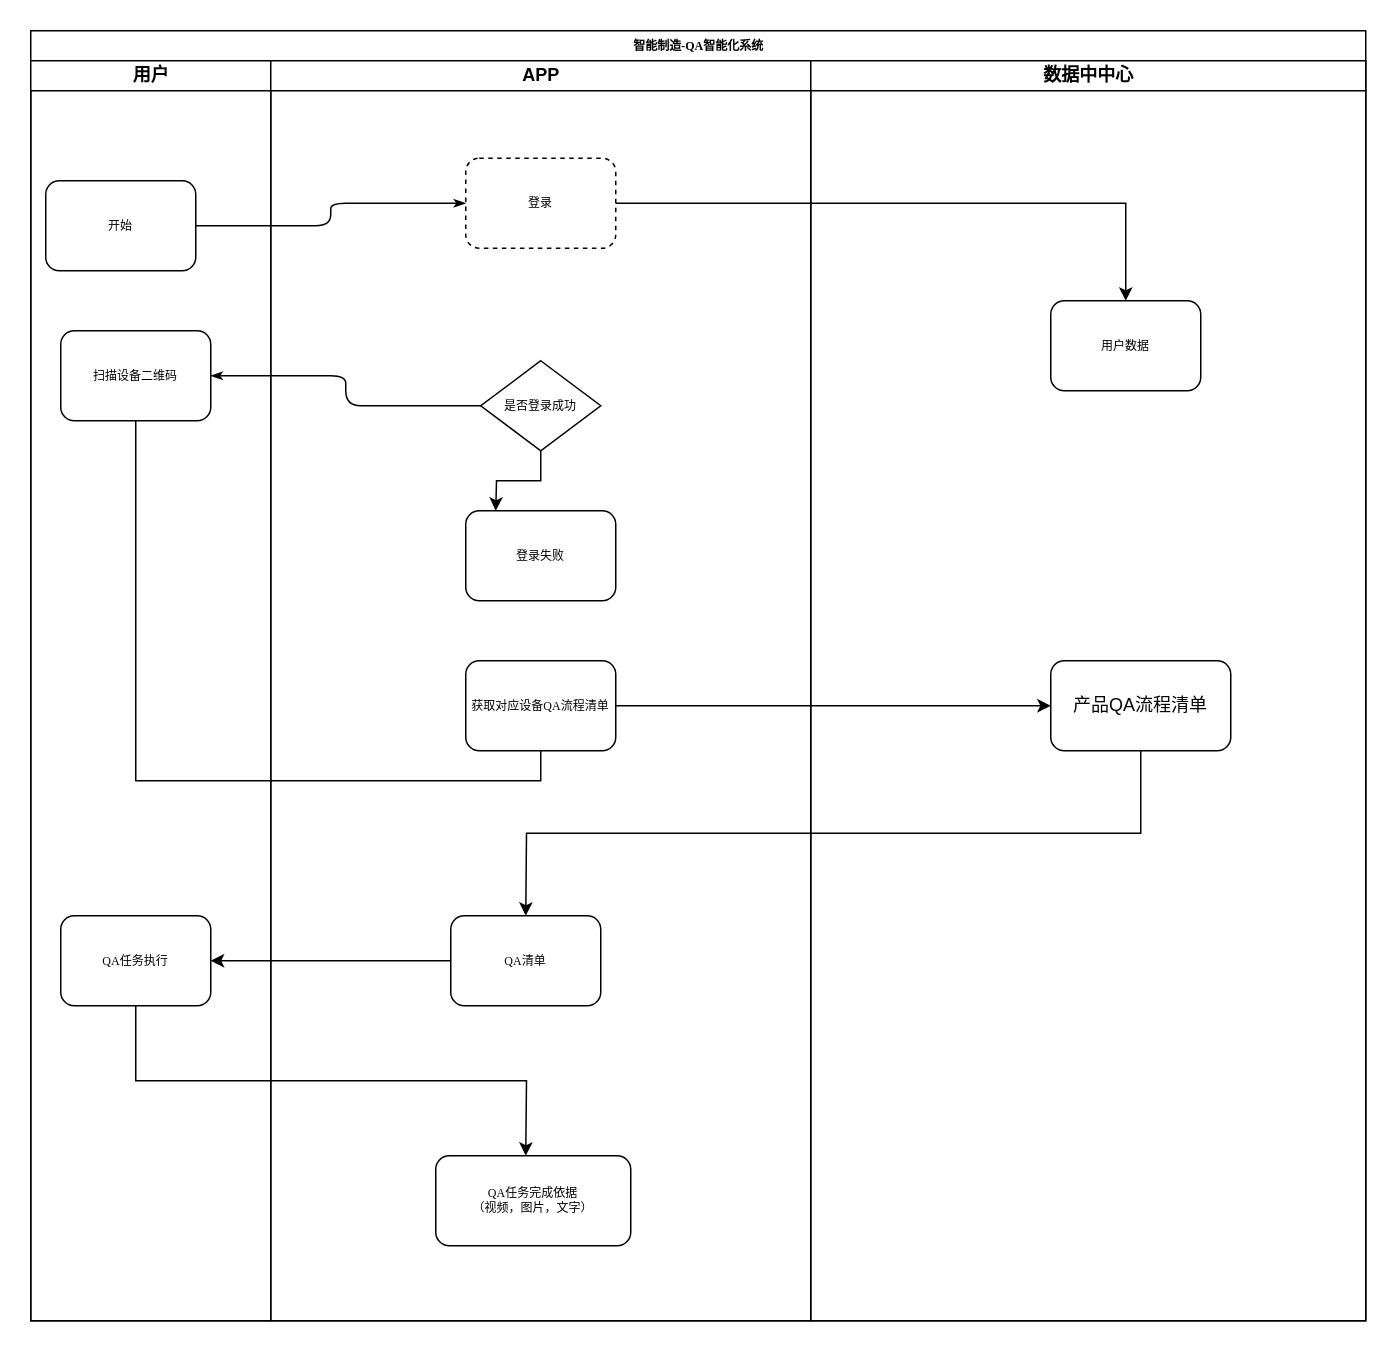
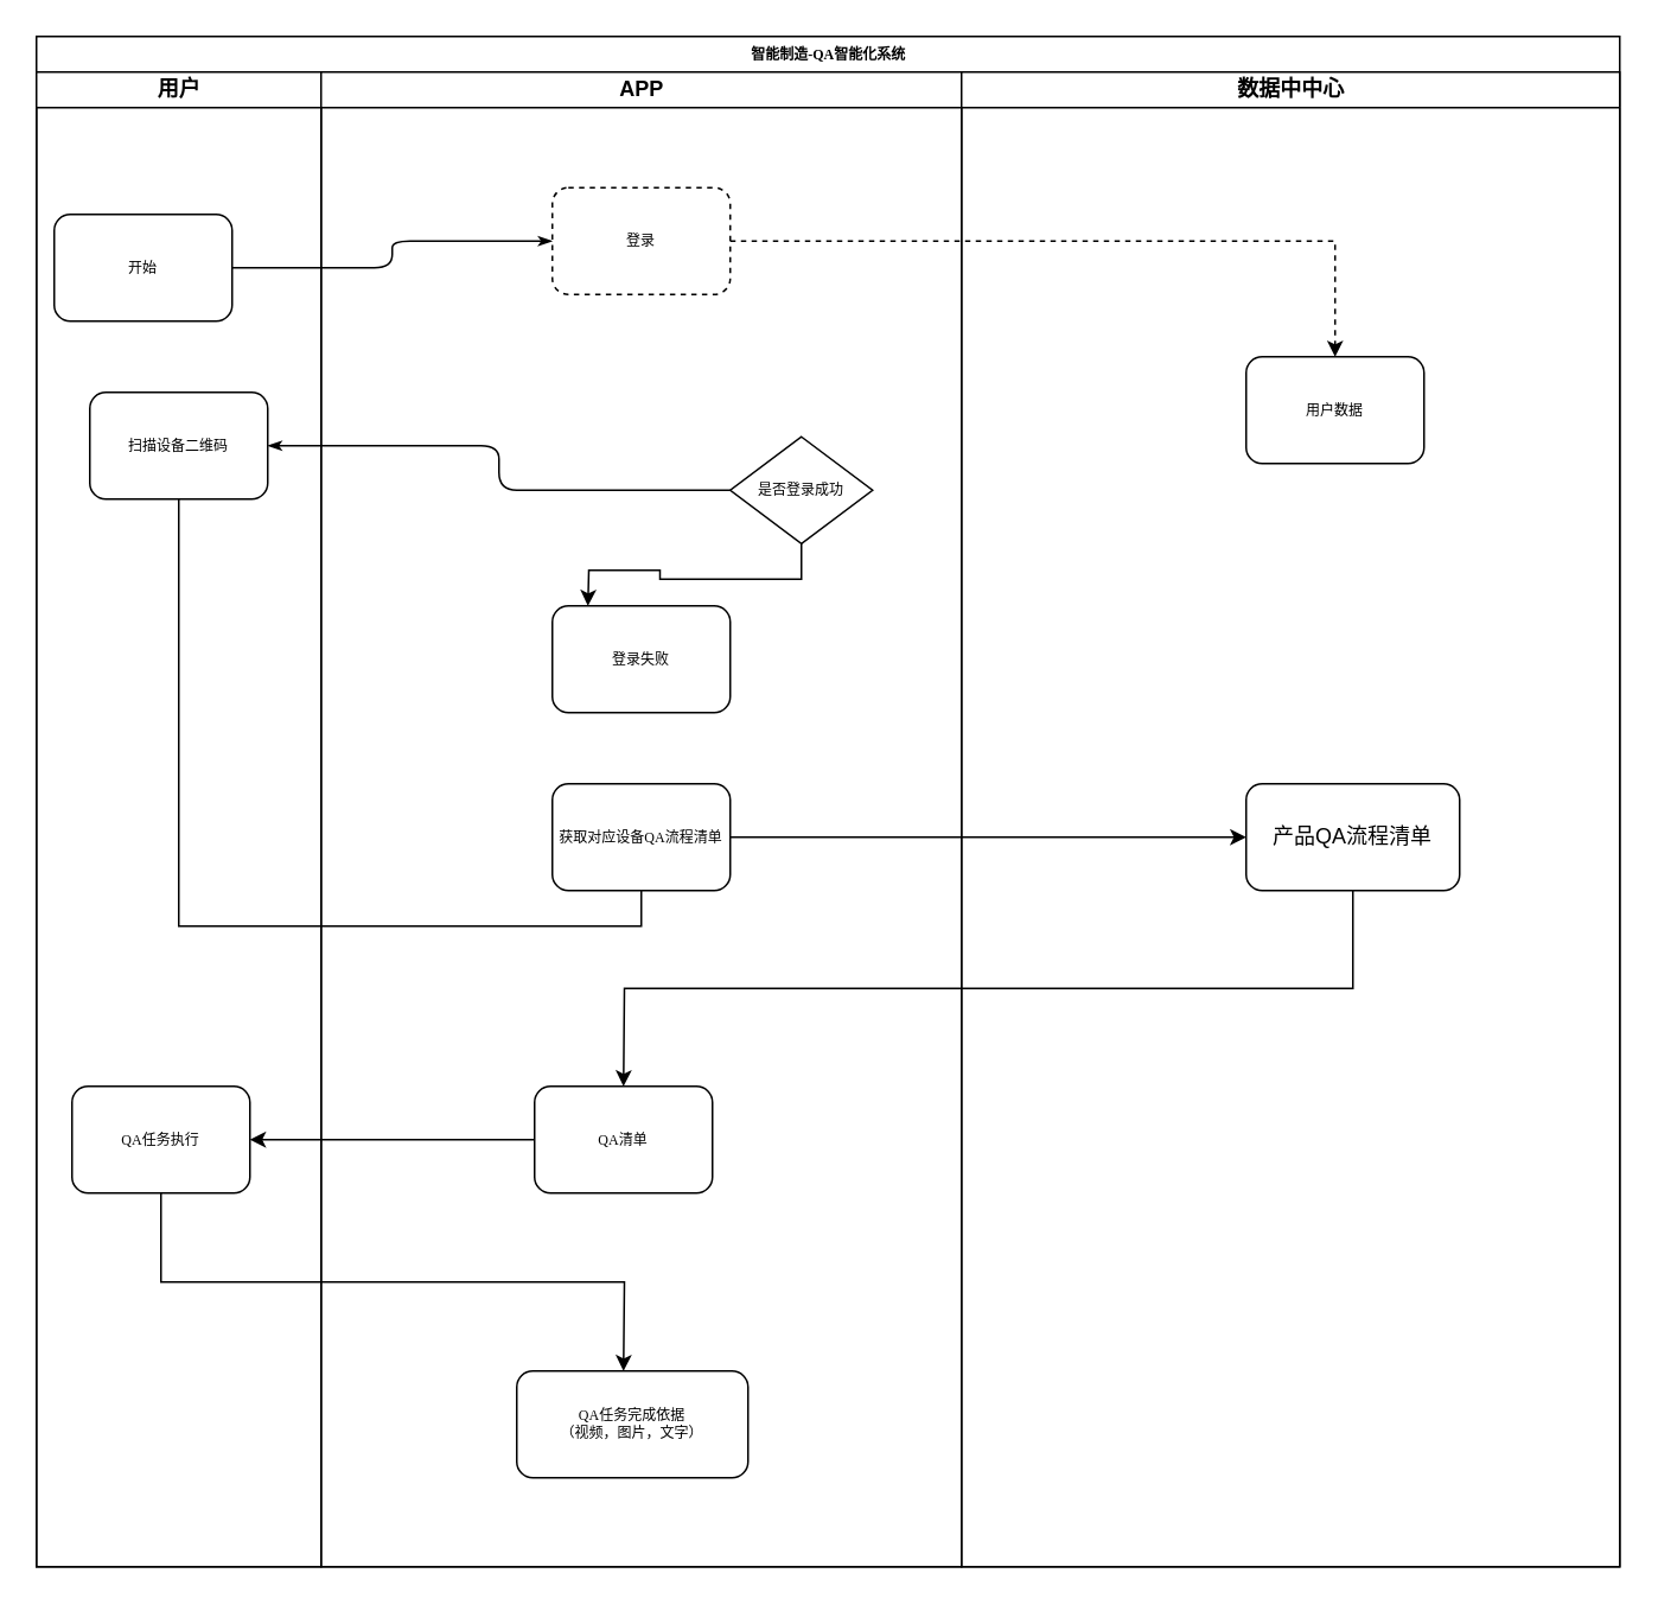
- <mxCell id="20" style="edgeStyle=orthogonalEdgeStyle;rounded=0;orthogonalLoop=1;jettySize=auto;html=1;exitX=1;exitY=0.5;exitDx=0;exitDy=0;entryX=0.5;entryY=0;entryDx=0;entryDy=0;" edge="1" parent="2" source="10" target="18"><mxGeometry relative="1" as="geometry" /></mxCell>
+ <mxCell id="20" style="edgeStyle=orthogonalEdgeStyle;rounded=0;orthogonalLoop=1;jettySize=auto;html=1;exitX=1;exitY=0.5;exitDx=0;exitDy=0;entryX=0.5;entryY=0;entryDx=0;entryDy=0;dashed=1;" edge="1" parent="2" source="10" target="18"><mxGeometry relative="1" as="geometry" /></mxCell>
- <mxCell id="5" value="扫描设备二维码" style="rounded=1;whiteSpace=wrap;html=1;shadow=0;labelBackgroundColor=none;strokeWidth=1;fontFamily=Verdana;fontSize=8;align=center;" vertex="1" parent="3"><mxGeometry x="20" y="180" width="100" height="60" as="geometry" /></mxCell>
+ <mxCell id="5" value="扫描设备二维码" style="rounded=1;whiteSpace=wrap;html=1;shadow=0;labelBackgroundColor=none;strokeWidth=1;fontFamily=Verdana;fontSize=8;align=center;" vertex="1" parent="3"><mxGeometry x="30" y="180" width="100" height="60" as="geometry" /></mxCell>
- <mxCell id="11" value="是否登录成功" style="rhombus;whiteSpace=wrap;html=1;rounded=0;shadow=0;labelBackgroundColor=none;strokeWidth=1;fontFamily=Verdana;fontSize=8;align=center;" vertex="1" parent="9"><mxGeometry x="140" y="200" width="80" height="60" as="geometry" /></mxCell>
+ <mxCell id="11" value="是否登录成功" style="rhombus;whiteSpace=wrap;html=1;rounded=0;shadow=0;labelBackgroundColor=none;strokeWidth=1;fontFamily=Verdana;fontSize=8;align=center;" vertex="1" parent="9"><mxGeometry x="230" y="205" width="80" height="60" as="geometry" /></mxCell>
